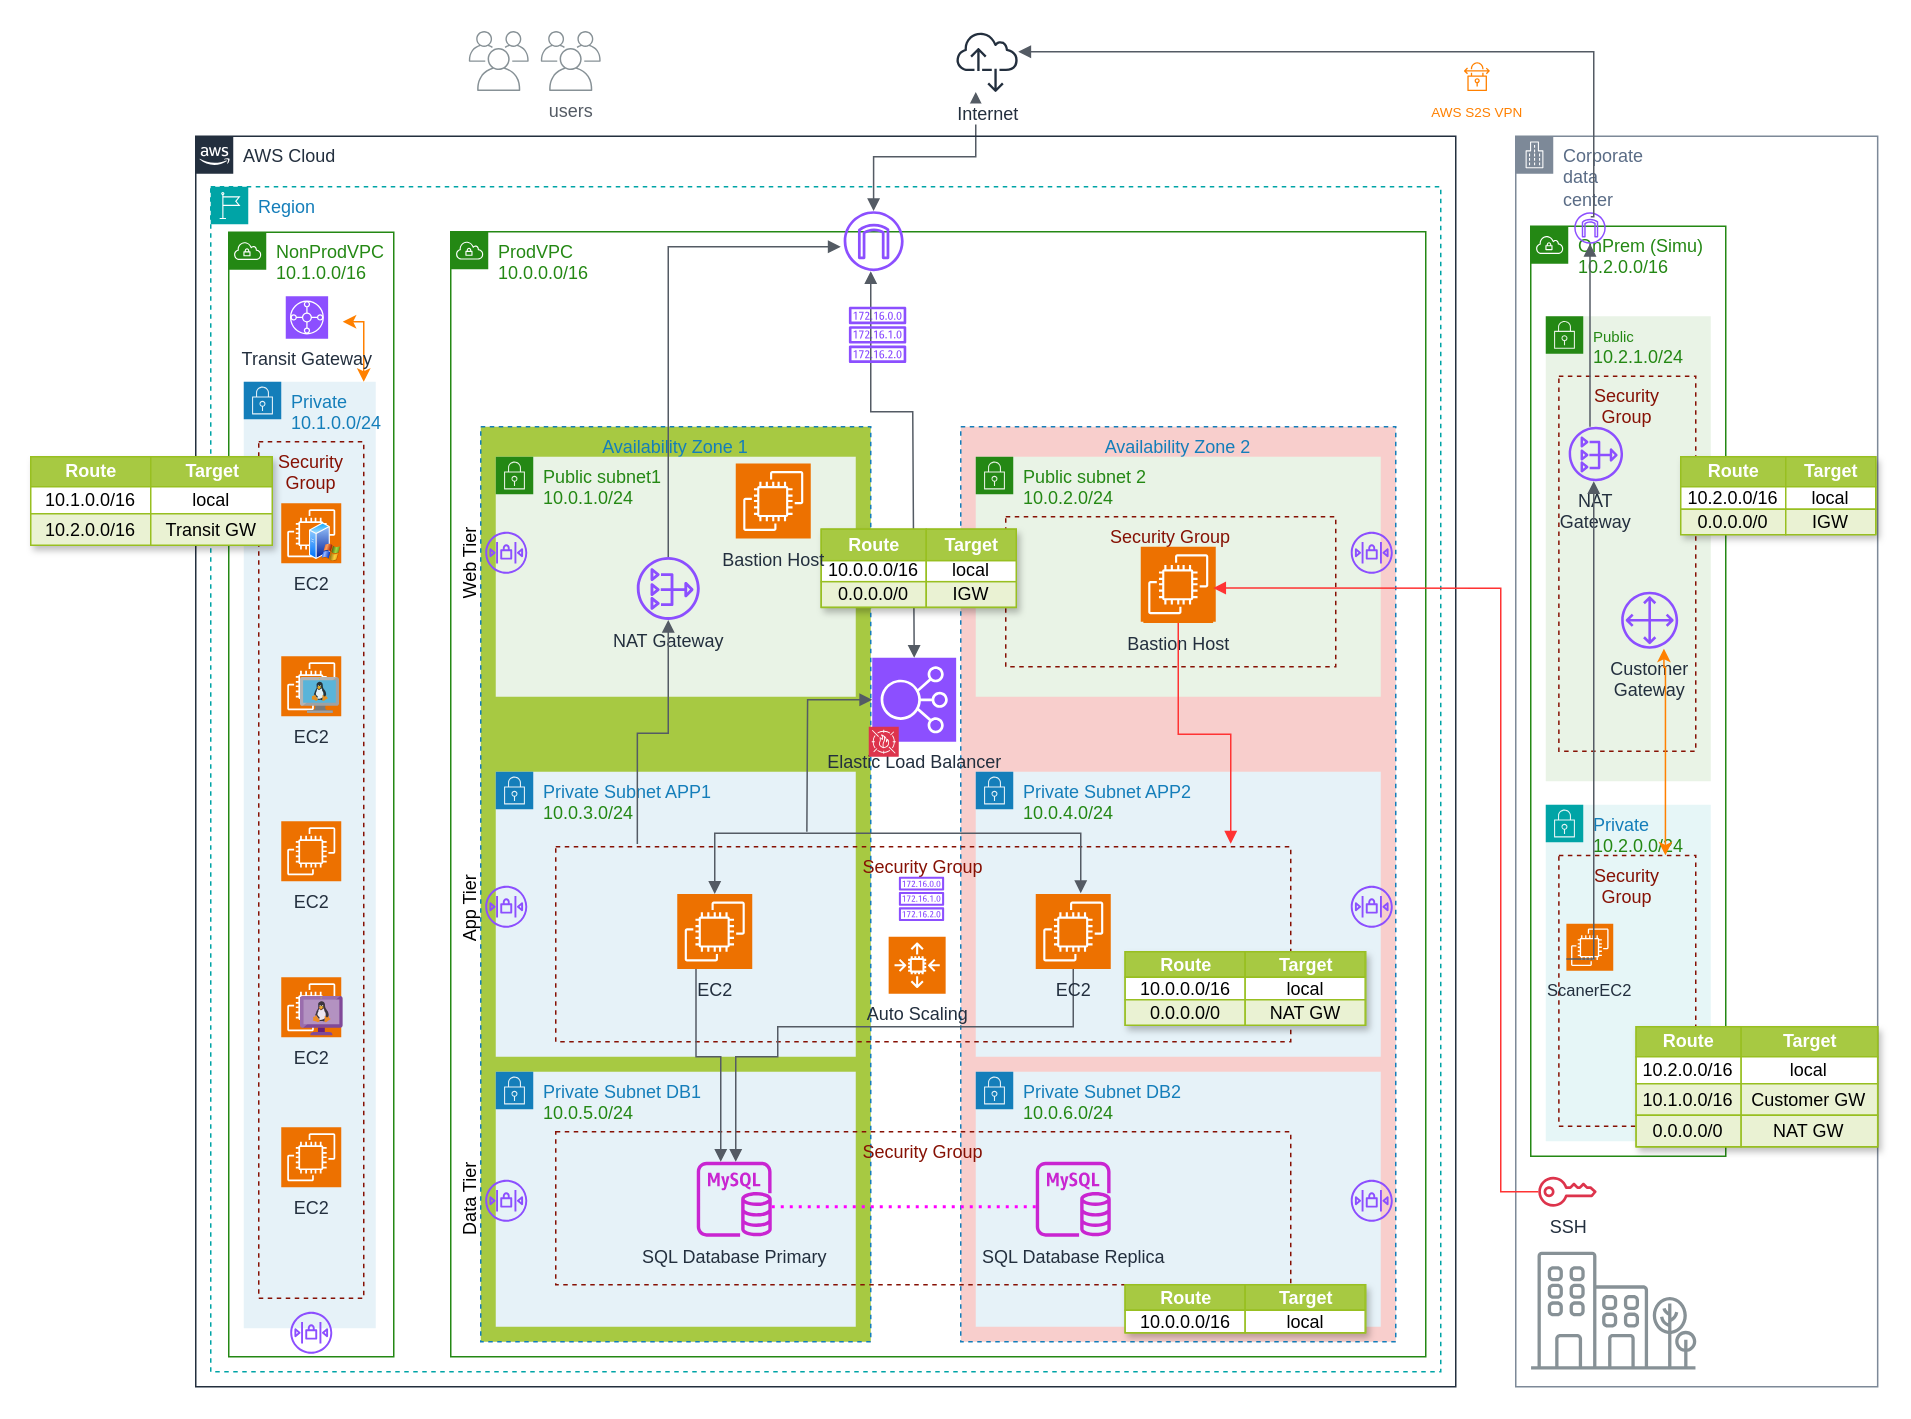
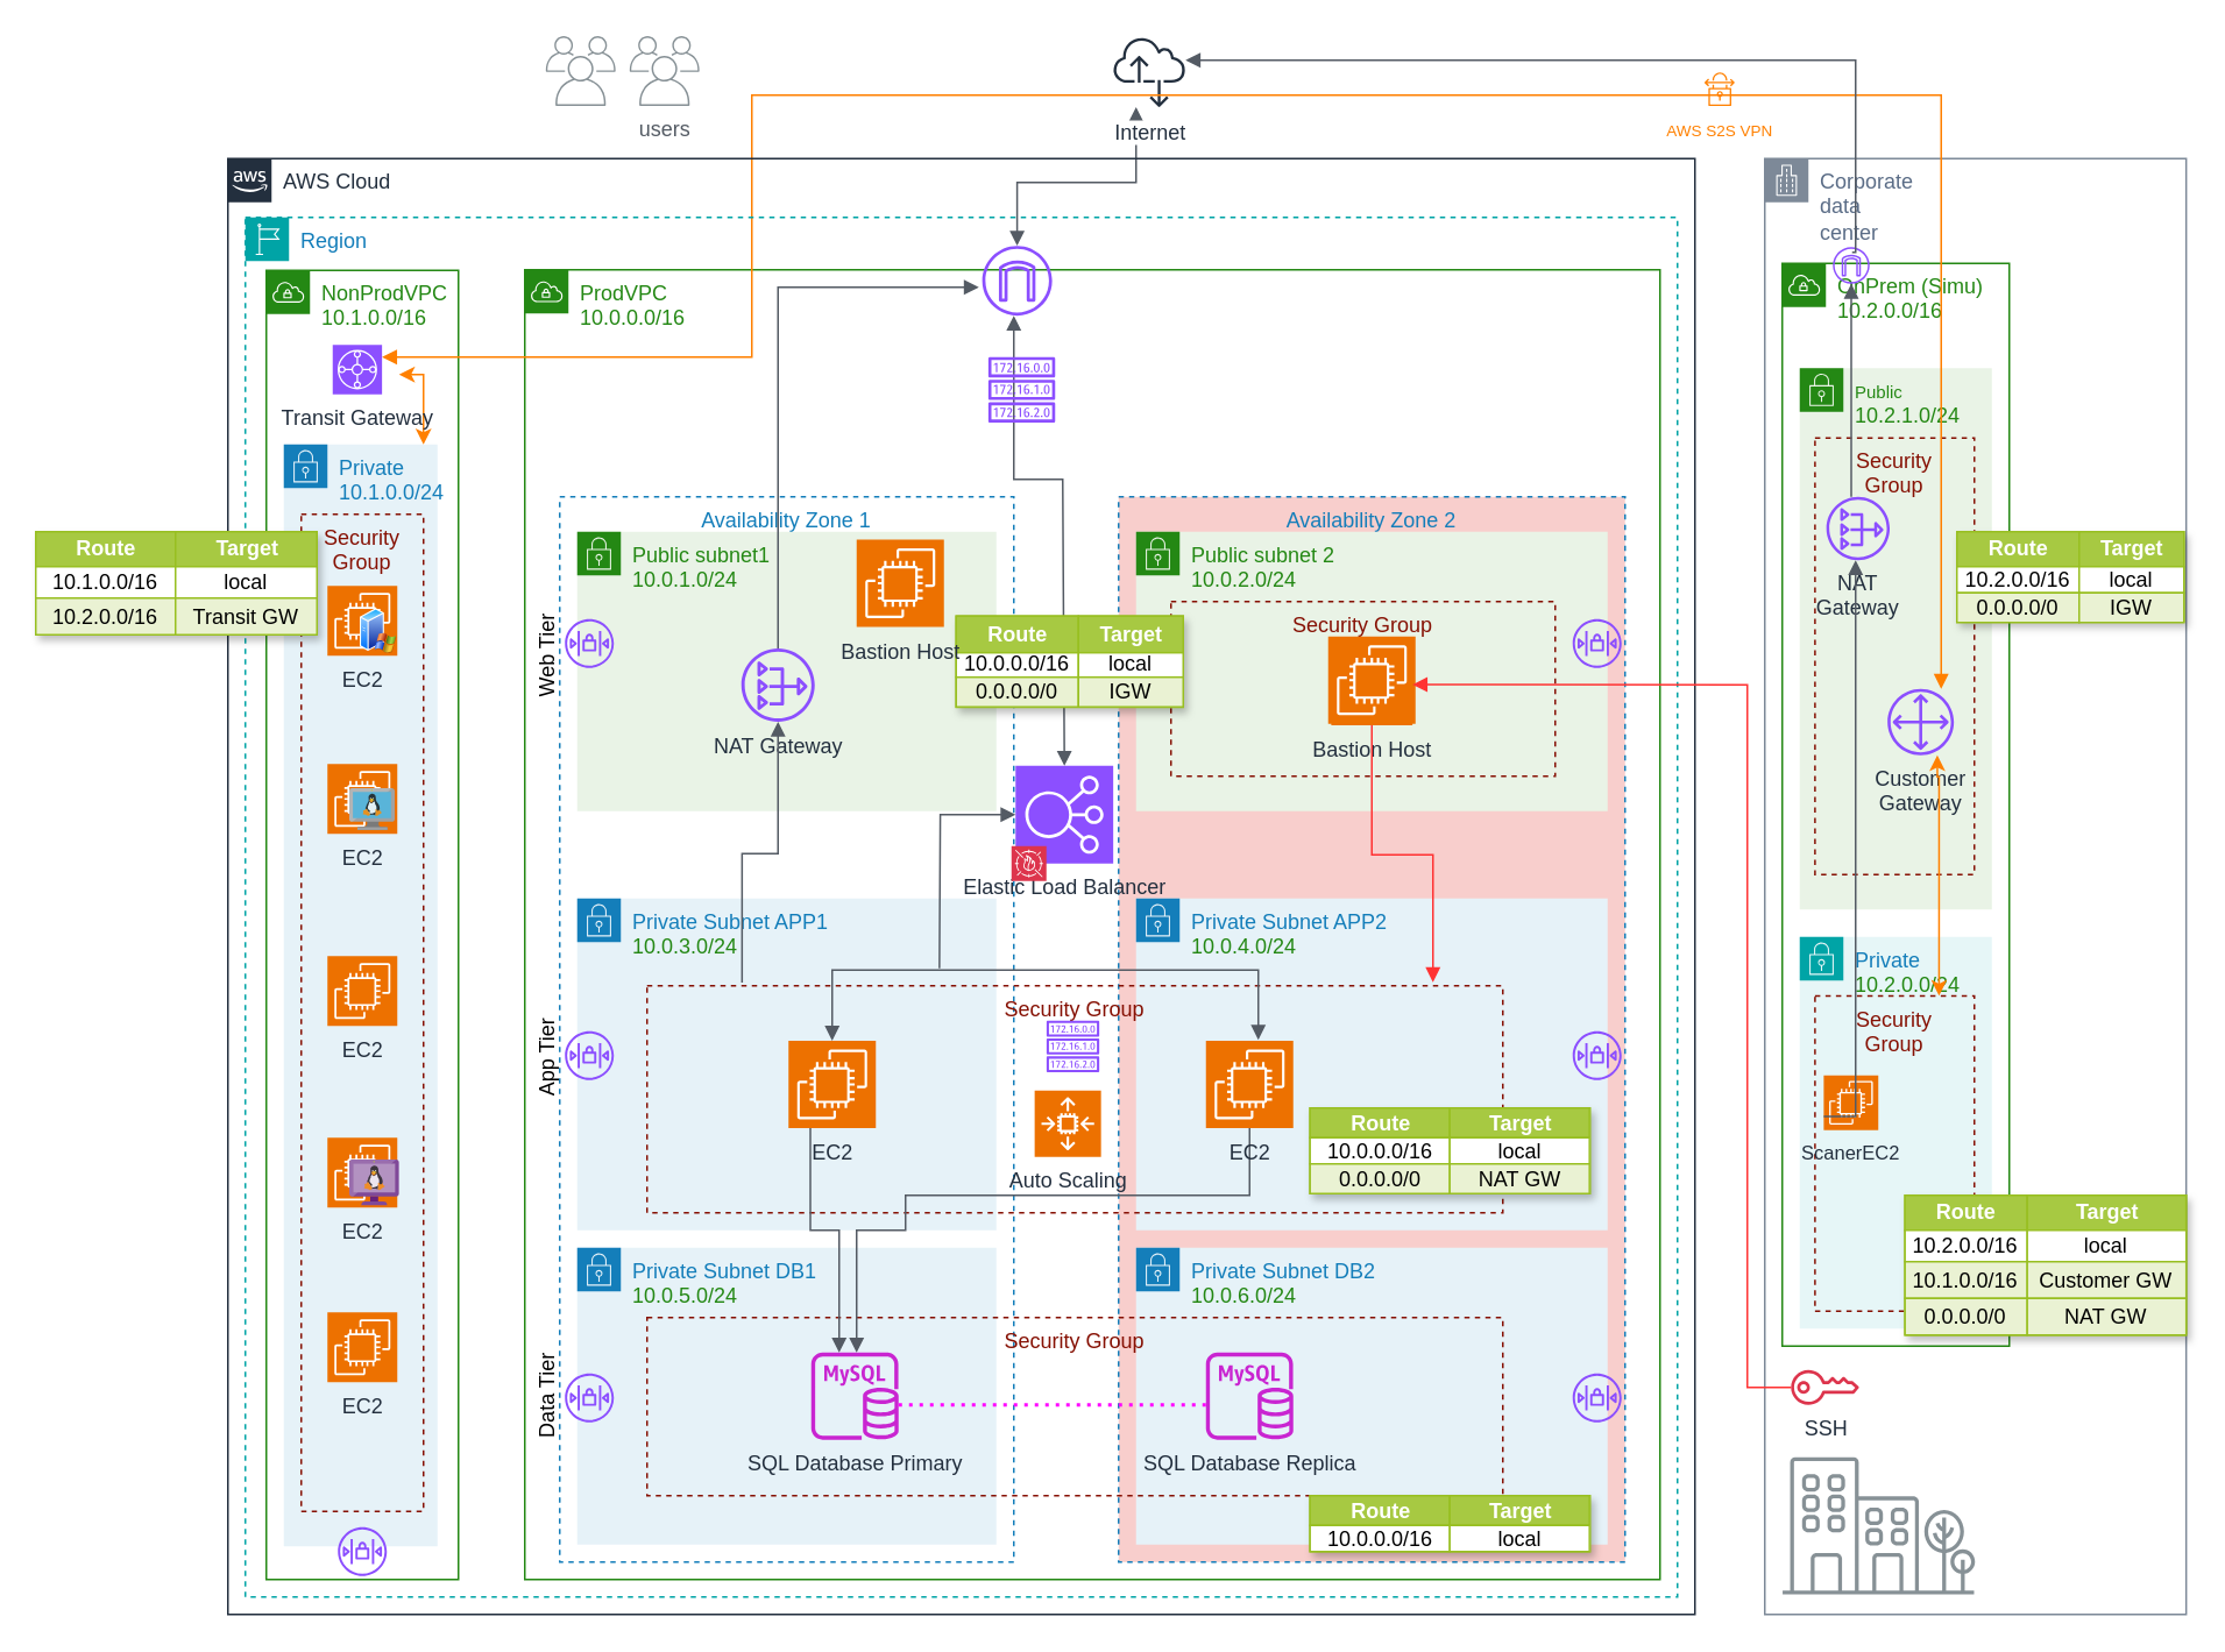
+ <mxCell id="90" value="" style="edgeStyle=orthogonalEdgeStyle;html=1;endArrow=block;elbow=vertical;startArrow=block;startFill=1;endFill=1;strokeColor=#FF8000;rounded=0;" edge="1" parent="1" source="14" target="101"><mxGeometry width="100" relative="1" as="geometry"><mxPoint x="676.319" y="-19" as="sourcePoint" /><mxPoint x="676.319" y="54" as="targetPoint" /><Array as="points"><mxPoint x="1111" y="54" /><mxPoint x="430" y="54" /><mxPoint x="430" y="204" /></Array></mxGeometry></mxCell>
- <mxCell id="45" value="Availability Zone 1" style="strokeColor=#147EBA;dashed=1;verticalAlign=top;fontStyle=0;fontColor=#147EBA;fillColor=#a7c942;" vertex="1" parent="1"><mxGeometry x="320" y="284" width="260" height="610" as="geometry" /></mxCell>
+ <mxCell id="45" value="Availability Zone 1" style="strokeColor=#147EBA;dashed=1;verticalAlign=top;fontStyle=0;fontColor=#147EBA;" vertex="1" parent="1"><mxGeometry x="320" y="284" width="260" height="610" as="geometry" /></mxCell>
